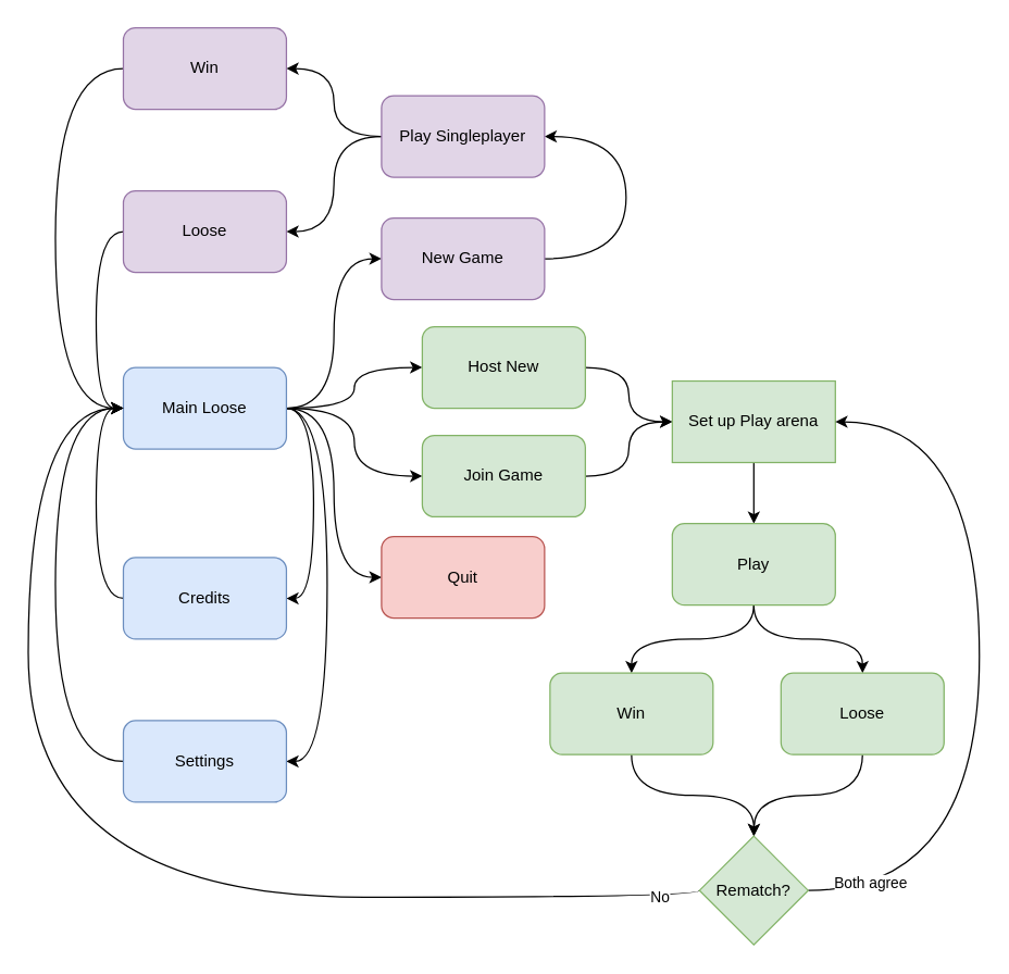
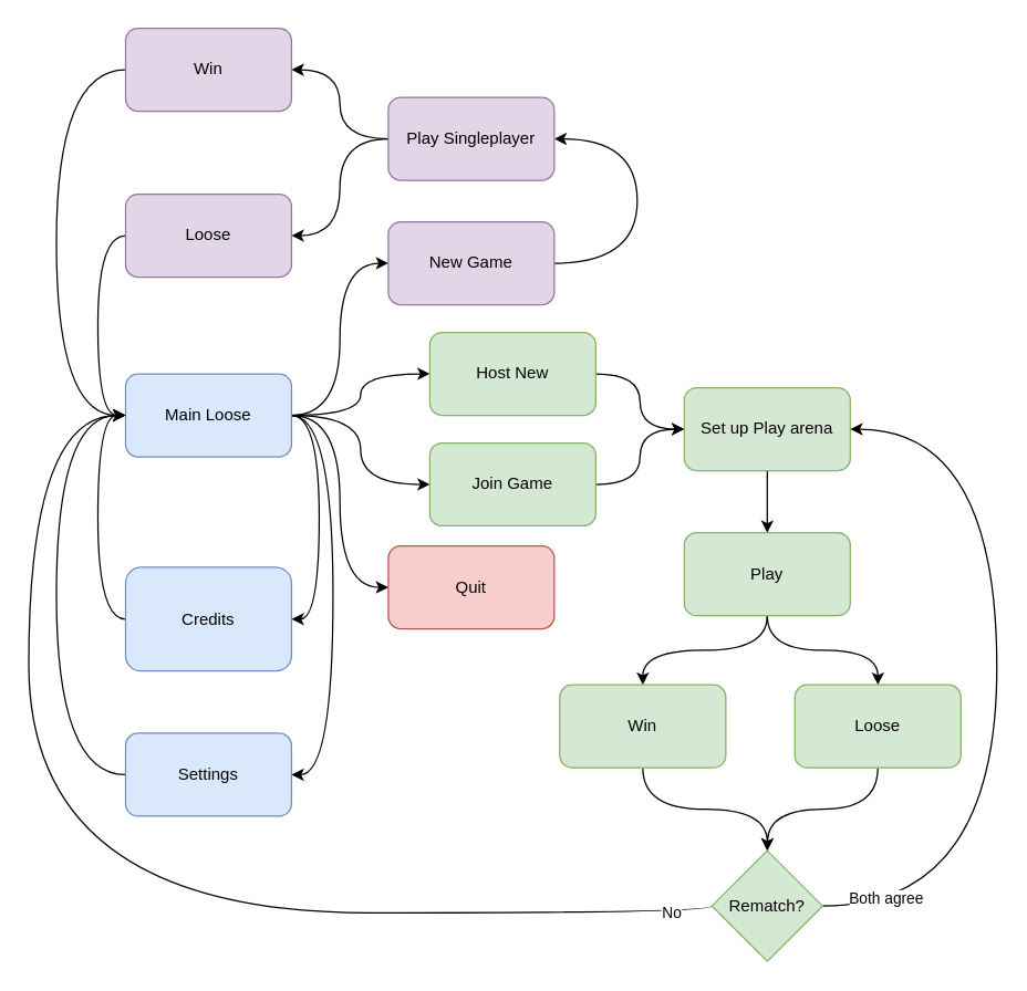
- <mxCell id="22" value="Set up Play arena" style="whiteSpace=wrap;html=1;fillColor=#d5e8d4;strokeColor=#82b366;rounded=0;" vertex="1" parent="1"><mxGeometry x="494" y="280" width="120" height="60" as="geometry" /></mxCell>
+ <mxCell id="22" value="Set up Play arena" style="rounded=1;whiteSpace=wrap;html=1;fillColor=#d5e8d4;strokeColor=#82b366;" vertex="1" parent="1"><mxGeometry x="494" y="280" width="120" height="60" as="geometry" /></mxCell>
- <mxCell id="16" value="Credits" style="rounded=1;whiteSpace=wrap;html=1;fillColor=#dae8fc;strokeColor=#6c8ebf;" vertex="1" parent="1"><mxGeometry x="90" y="410" width="120" height="60" as="geometry" /></mxCell>
+ <mxCell id="16" value="Credits" style="rounded=1;whiteSpace=wrap;html=1;fillColor=#dae8fc;strokeColor=#6c8ebf;" vertex="1" parent="1"><mxGeometry x="90" y="410" width="120" height="75" as="geometry" /></mxCell>
